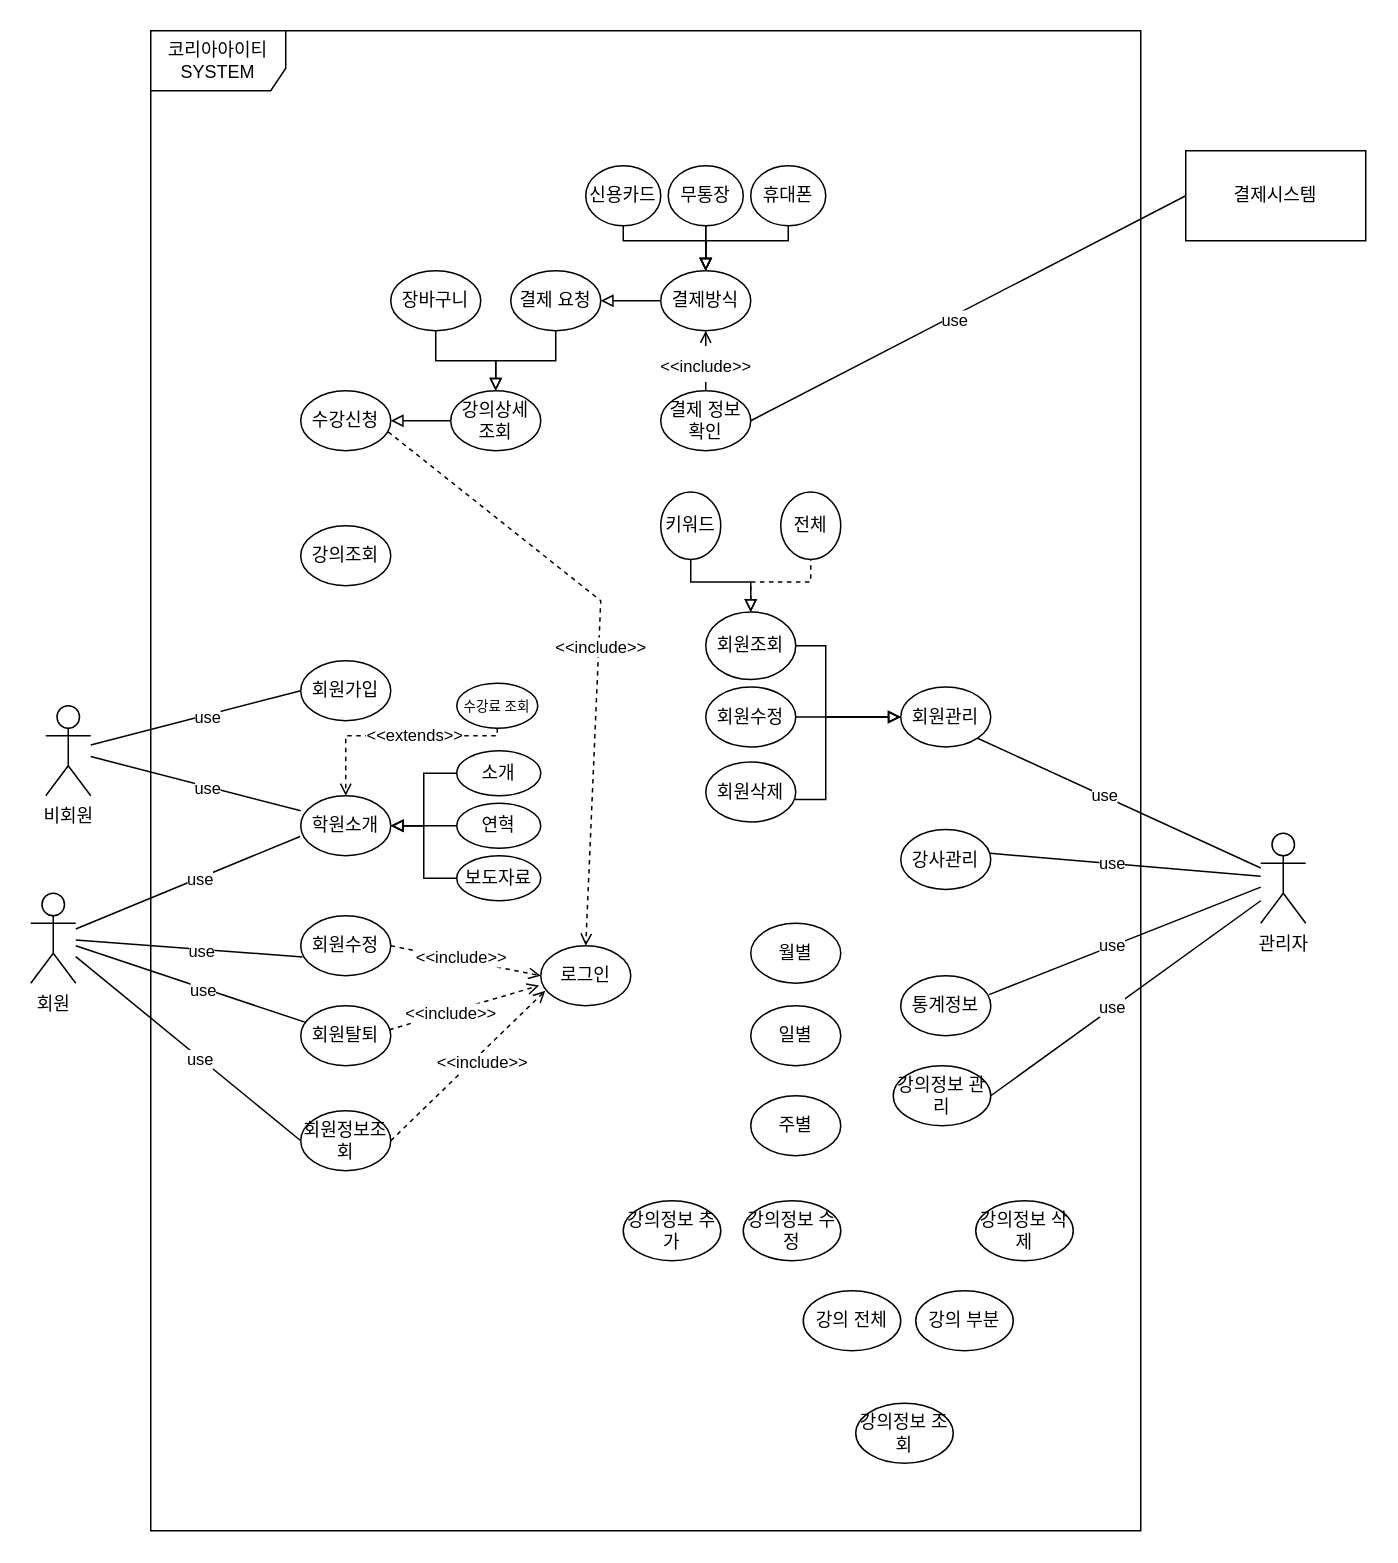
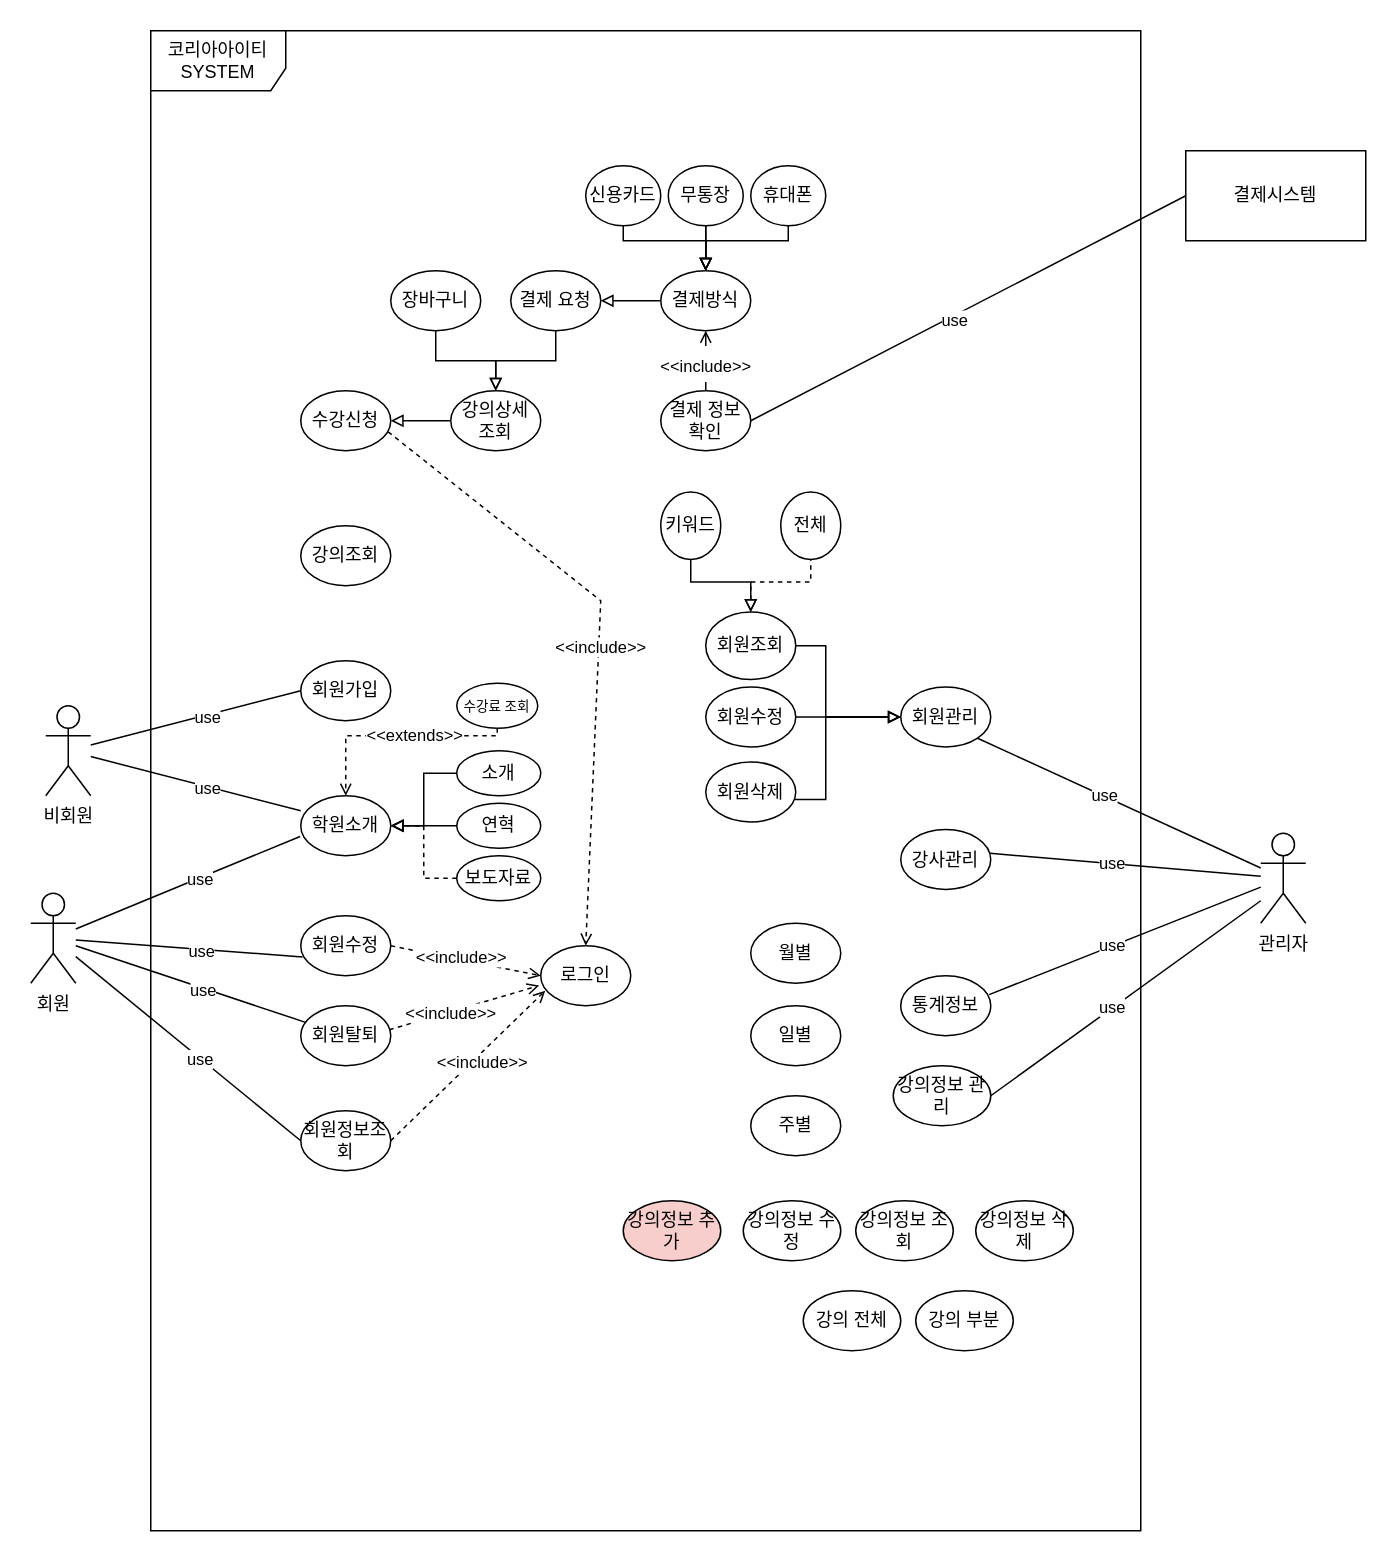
- <mxCell id="34" value="" style="edgeStyle=orthogonalEdgeStyle;rounded=0;orthogonalLoop=1;jettySize=auto;html=1;endArrow=block;endFill=0;" parent="1" source="35" target="25" edge="1"><mxGeometry relative="1" as="geometry" /></mxCell>
+ <mxCell id="34" value="" style="edgeStyle=orthogonalEdgeStyle;rounded=0;orthogonalLoop=1;jettySize=auto;html=1;endArrow=block;endFill=0;dashed=1;" parent="1" source="35" target="25" edge="1"><mxGeometry relative="1" as="geometry" /></mxCell>
- <mxCell id="90" value="강의정보 추가" style="ellipse;whiteSpace=wrap;html=1;" vertex="1" parent="1"><mxGeometry x="415" y="800" width="65" height="40" as="geometry" /></mxCell>
+ <mxCell id="90" value="강의정보 추가" style="ellipse;whiteSpace=wrap;html=1;fillColor=#f8cecc;" vertex="1" parent="1"><mxGeometry x="415" y="800" width="65" height="40" as="geometry" /></mxCell>
- <mxCell id="88" value="강의정보 조회" style="ellipse;whiteSpace=wrap;html=1;" vertex="1" parent="1"><mxGeometry x="570" y="935" width="65" height="40" as="geometry" /></mxCell>
+ <mxCell id="88" value="강의정보 조회" style="ellipse;whiteSpace=wrap;html=1;" vertex="1" parent="1"><mxGeometry x="570" y="800" width="65" height="40" as="geometry" /></mxCell>
